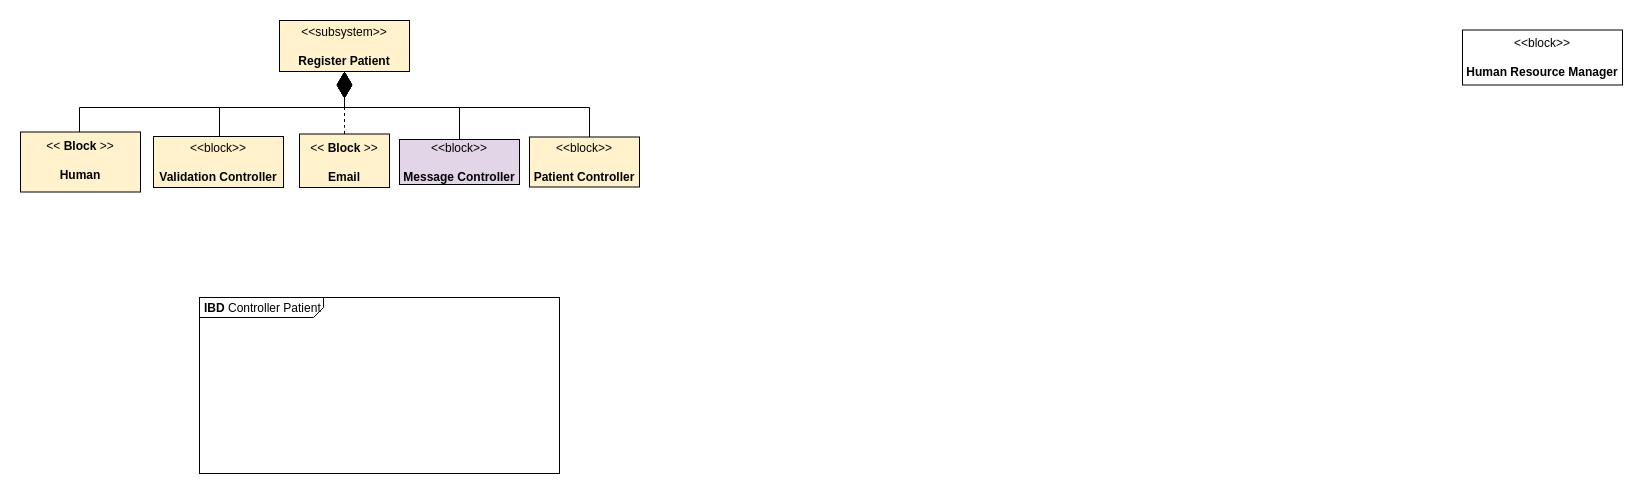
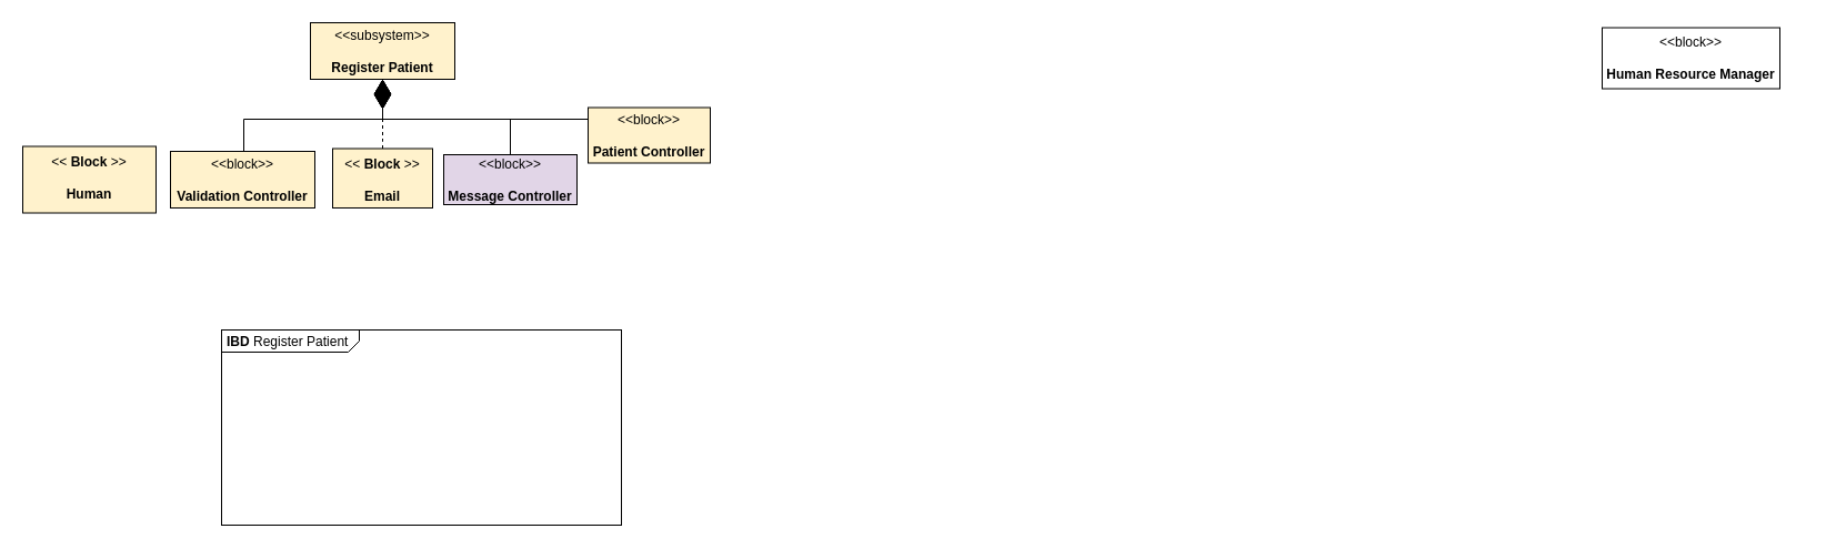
- <mxCell id="5" value="&amp;lt;&amp;lt;block&amp;gt;&amp;gt;&lt;br&gt;&lt;br&gt;&lt;b&gt;Human Resource Manager&lt;/b&gt;" style="html=1;align=center;verticalAlign=middle;dashed=0;whiteSpace=wrap;" vertex="1" parent="1"><mxGeometry x="1462" y="29.5" width="160" height="55" as="geometry" /></mxCell>
+ <mxCell id="5" value="&amp;lt;&amp;lt;block&amp;gt;&amp;gt;&lt;br&gt;&lt;br&gt;&lt;b&gt;Human Resource Manager&lt;/b&gt;" style="html=1;align=center;verticalAlign=middle;dashed=0;whiteSpace=wrap;" vertex="1" parent="1"><mxGeometry x="1442" y="24.5" width="160" height="55" as="geometry" /></mxCell>
- <mxCell id="8" value="" style="endArrow=diamondThin;endFill=1;endSize=24;html=1;rounded=0;edgeStyle=orthogonalEdgeStyle;" edge="1" parent="1" source="6" target="9"><mxGeometry width="160" relative="1" as="geometry"><mxPoint x="329" y="17" as="sourcePoint" /><mxPoint x="489" y="17" as="targetPoint" /><Array as="points"><mxPoint x="79" y="107" /><mxPoint x="344" y="107" /></Array></mxGeometry></mxCell>
- <mxCell id="3" value="&amp;lt;&amp;lt;block&amp;gt;&amp;gt;&lt;br&gt;&lt;br&gt;&lt;b&gt;Patient Controller&lt;/b&gt;" style="html=1;align=center;verticalAlign=middle;dashed=0;whiteSpace=wrap;fillColor=#FFF2CC;" vertex="1" parent="1"><mxGeometry x="529" y="136.5" width="110" height="50" as="geometry" /></mxCell>
+ <mxCell id="3" value="&amp;lt;&amp;lt;block&amp;gt;&amp;gt;&lt;br&gt;&lt;br&gt;&lt;b&gt;Patient Controller&lt;/b&gt;" style="html=1;align=center;verticalAlign=middle;dashed=0;whiteSpace=wrap;fillColor=#FFF2CC;" vertex="1" parent="1"><mxGeometry x="529" y="96.5" width="110" height="50" as="geometry" /></mxCell>
- <mxCell id="14" value="&lt;p style=&quot;margin:0px;margin-top:4px;margin-left:5px;text-align:left;&quot;&gt;&lt;b&gt;IBD&lt;/b&gt; Controller Patient&lt;/p&gt;" style="html=1;shape=mxgraph.sysml.package;overflow=fill;labelX=124.1;align=left;spacingLeft=5;verticalAlign=top;spacingTop=-3;" vertex="1" parent="1"><mxGeometry x="199" y="297" width="360" height="176" as="geometry" /></mxCell>
+ <mxCell id="14" value="&lt;p style=&quot;margin:0px;margin-top:4px;margin-left:5px;text-align:left;&quot;&gt;&lt;b&gt;IBD&lt;/b&gt; Register Patient&lt;/p&gt;" style="html=1;shape=mxgraph.sysml.package;overflow=fill;labelX=124.1;align=left;spacingLeft=5;verticalAlign=top;spacingTop=-3;" vertex="1" parent="1"><mxGeometry x="199" y="297" width="360" height="176" as="geometry" /></mxCell>
